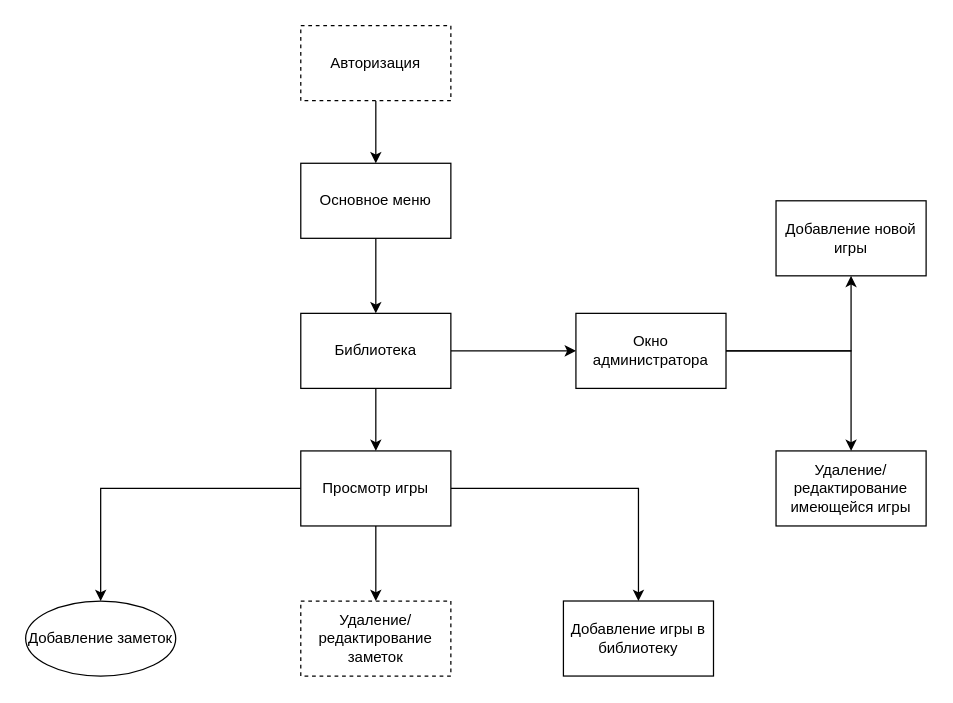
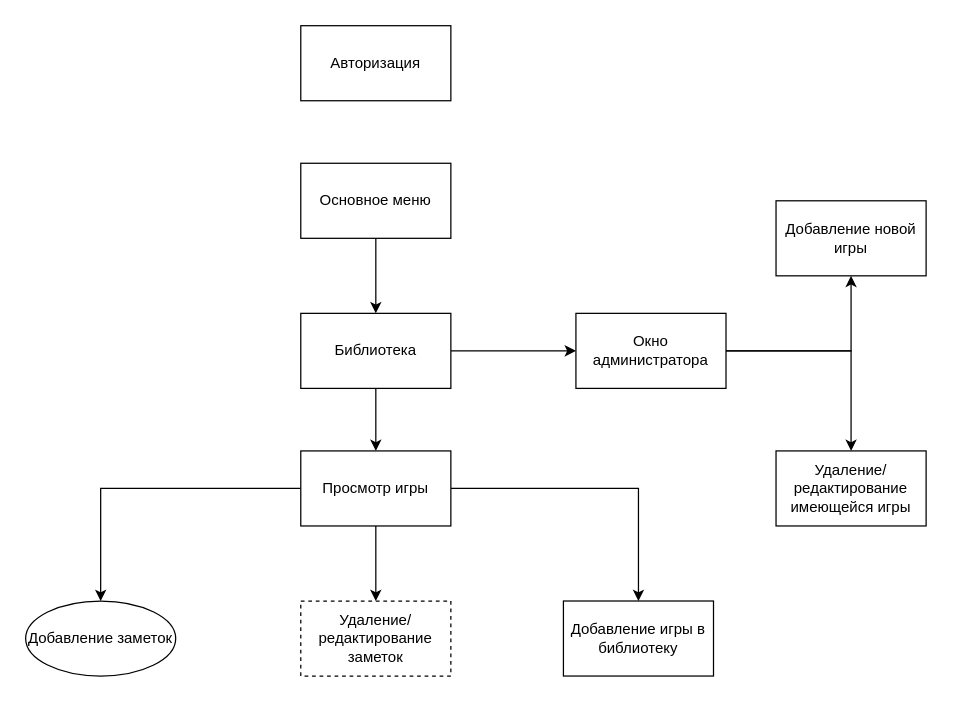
- <mxCell id="3" value="Авторизация&lt;br&gt;" style="rounded=0;whiteSpace=wrap;html=1;dashed=1;" vertex="1" parent="1"><mxGeometry x="240" y="20" width="120" height="60" as="geometry" /></mxCell>
+ <mxCell id="3" value="Авторизация&lt;br&gt;" style="rounded=0;whiteSpace=wrap;html=1;" vertex="1" parent="1"><mxGeometry x="240" y="20" width="120" height="60" as="geometry" /></mxCell>
- <mxCell id="2" style="edgeStyle=orthogonalEdgeStyle;rounded=0;orthogonalLoop=1;jettySize=auto;html=1;entryX=0.5;entryY=0;entryDx=0;entryDy=0;" edge="1" parent="1" source="3" target="5"><mxGeometry relative="1" as="geometry" /></mxCell>
